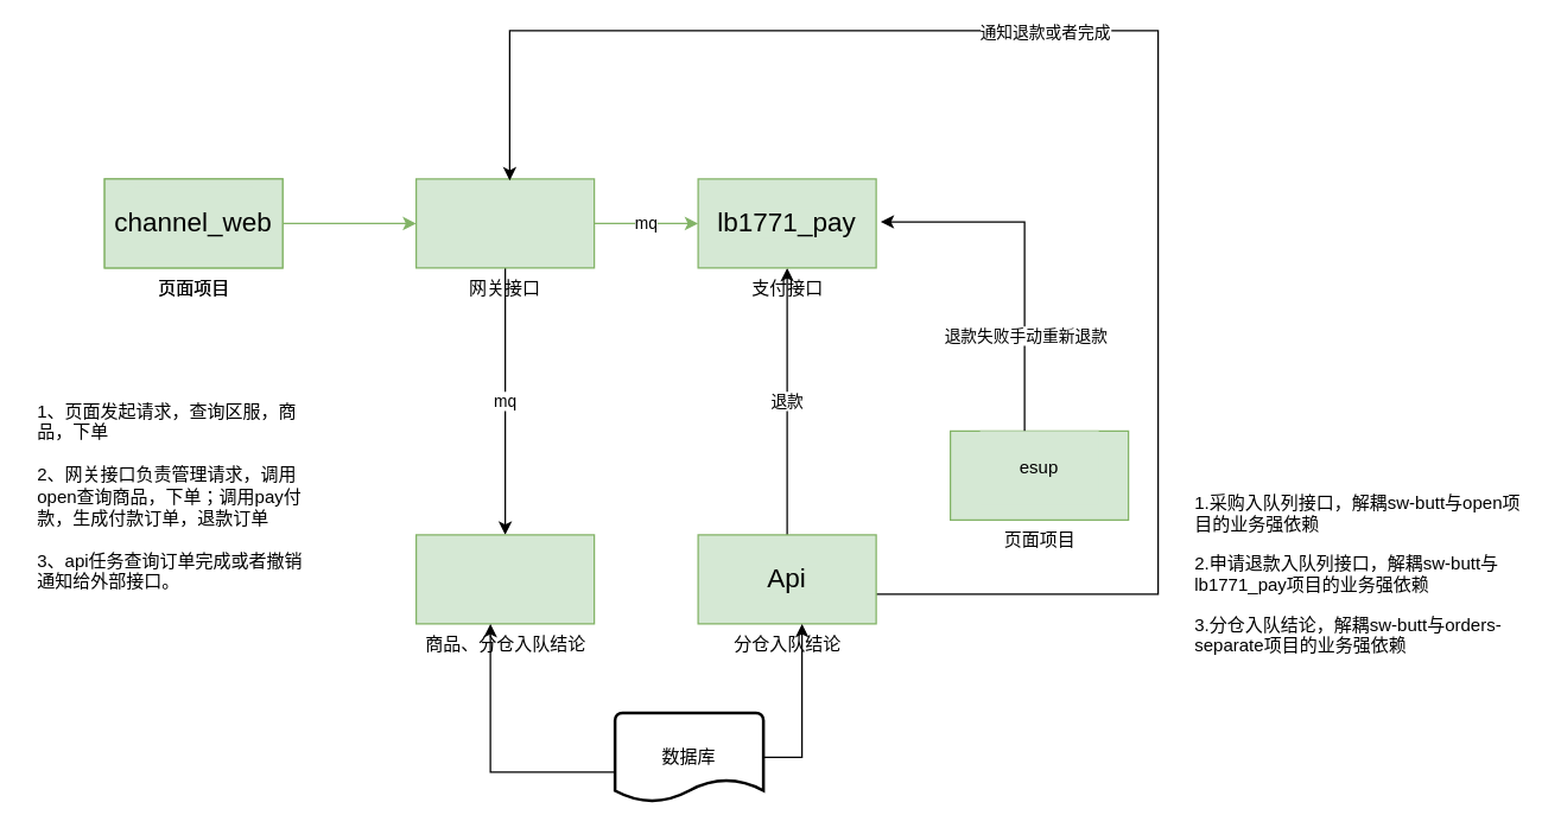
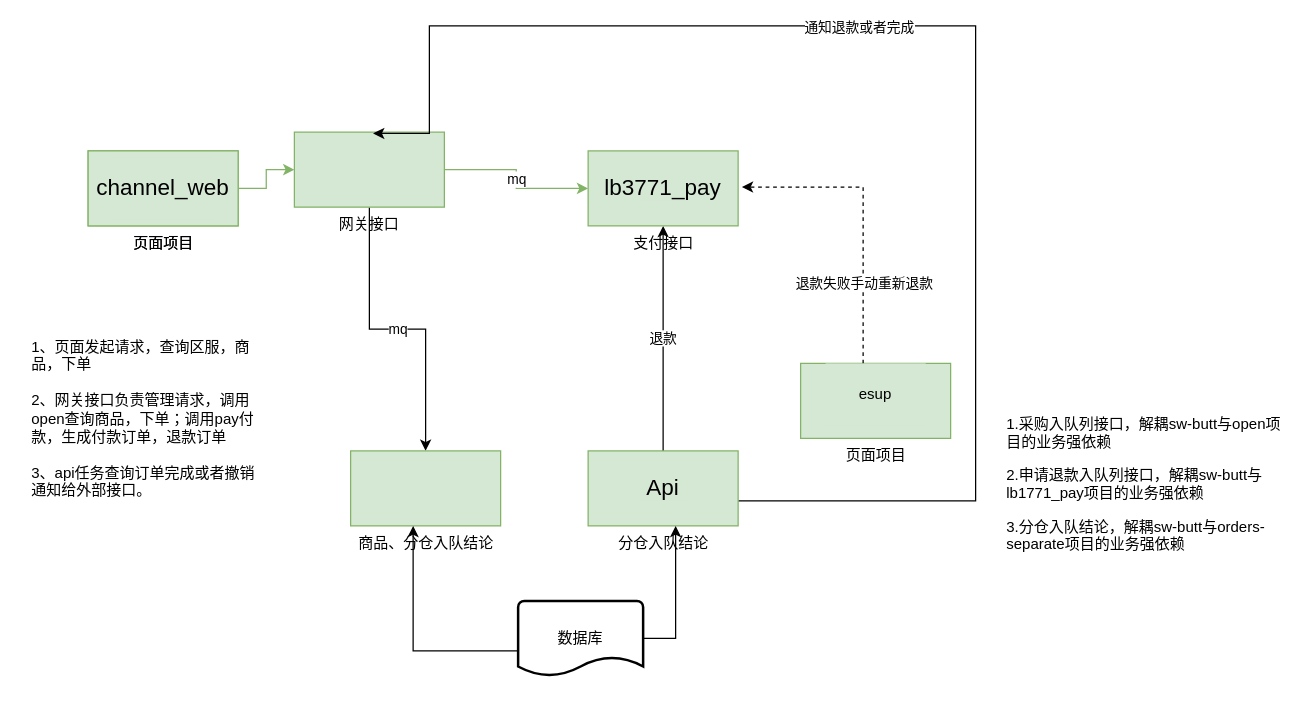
- <mxCell id="24" value="&lt;br&gt;&lt;br&gt;" style="edgeStyle=orthogonalEdgeStyle;rounded=0;orthogonalLoop=1;jettySize=auto;html=1;entryX=1.025;entryY=0.483;entryDx=0;entryDy=0;entryPerimeter=0;" parent="1" source="26" target="12" edge="1"><mxGeometry relative="1" as="geometry"><mxPoint x="700" y="215" as="targetPoint" /><Array as="points"><mxPoint x="690" y="149" /></Array></mxGeometry></mxCell>
+ <mxCell id="24" value="&lt;br&gt;&lt;br&gt;" style="edgeStyle=orthogonalEdgeStyle;rounded=0;orthogonalLoop=1;jettySize=auto;html=1;entryX=1.025;entryY=0.483;entryDx=0;entryDy=0;entryPerimeter=0;dashed=1;" parent="1" source="26" target="12" edge="1"><mxGeometry relative="1" as="geometry"><mxPoint x="700" y="215" as="targetPoint" /><Array as="points"><mxPoint x="690" y="149" /></Array></mxGeometry></mxCell>
- <mxCell id="6" value="网关接口" style="verticalLabelPosition=bottom;verticalAlign=top;shape=mxgraph.basic.rect;fillColor2=none;strokeWidth=1;size=20;indent=5;fillColor=#d5e8d4;strokeColor=#82b366;labelPosition=center;align=center;" parent="1" vertex="1"><mxGeometry x="280" y="120" width="120" height="60" as="geometry" /></mxCell>
+ <mxCell id="6" value="网关接口" style="verticalLabelPosition=bottom;verticalAlign=top;shape=mxgraph.basic.rect;fillColor2=none;strokeWidth=1;size=20;indent=5;fillColor=#d5e8d4;strokeColor=#82b366;labelPosition=center;align=center;" parent="1" vertex="1"><mxGeometry x="235" y="105" width="120" height="60" as="geometry" /></mxCell>
- <mxCell id="14" value="&lt;font style=&quot;font-size: 18px&quot;&gt;lb1771_pay&lt;/font&gt;" style="text;html=1;strokeColor=none;fillColor=#d5e8d4;align=center;verticalAlign=middle;whiteSpace=wrap;rounded=0;" parent="1" vertex="1"><mxGeometry x="510" y="140" width="40" height="20" as="geometry" /></mxCell>
+ <mxCell id="14" value="&lt;font style=&quot;font-size: 18px&quot;&gt;lb3771_pay&lt;/font&gt;" style="text;html=1;strokeColor=none;fillColor=#d5e8d4;align=center;verticalAlign=middle;whiteSpace=wrap;rounded=0;" parent="1" vertex="1"><mxGeometry x="510" y="140" width="40" height="20" as="geometry" /></mxCell>
